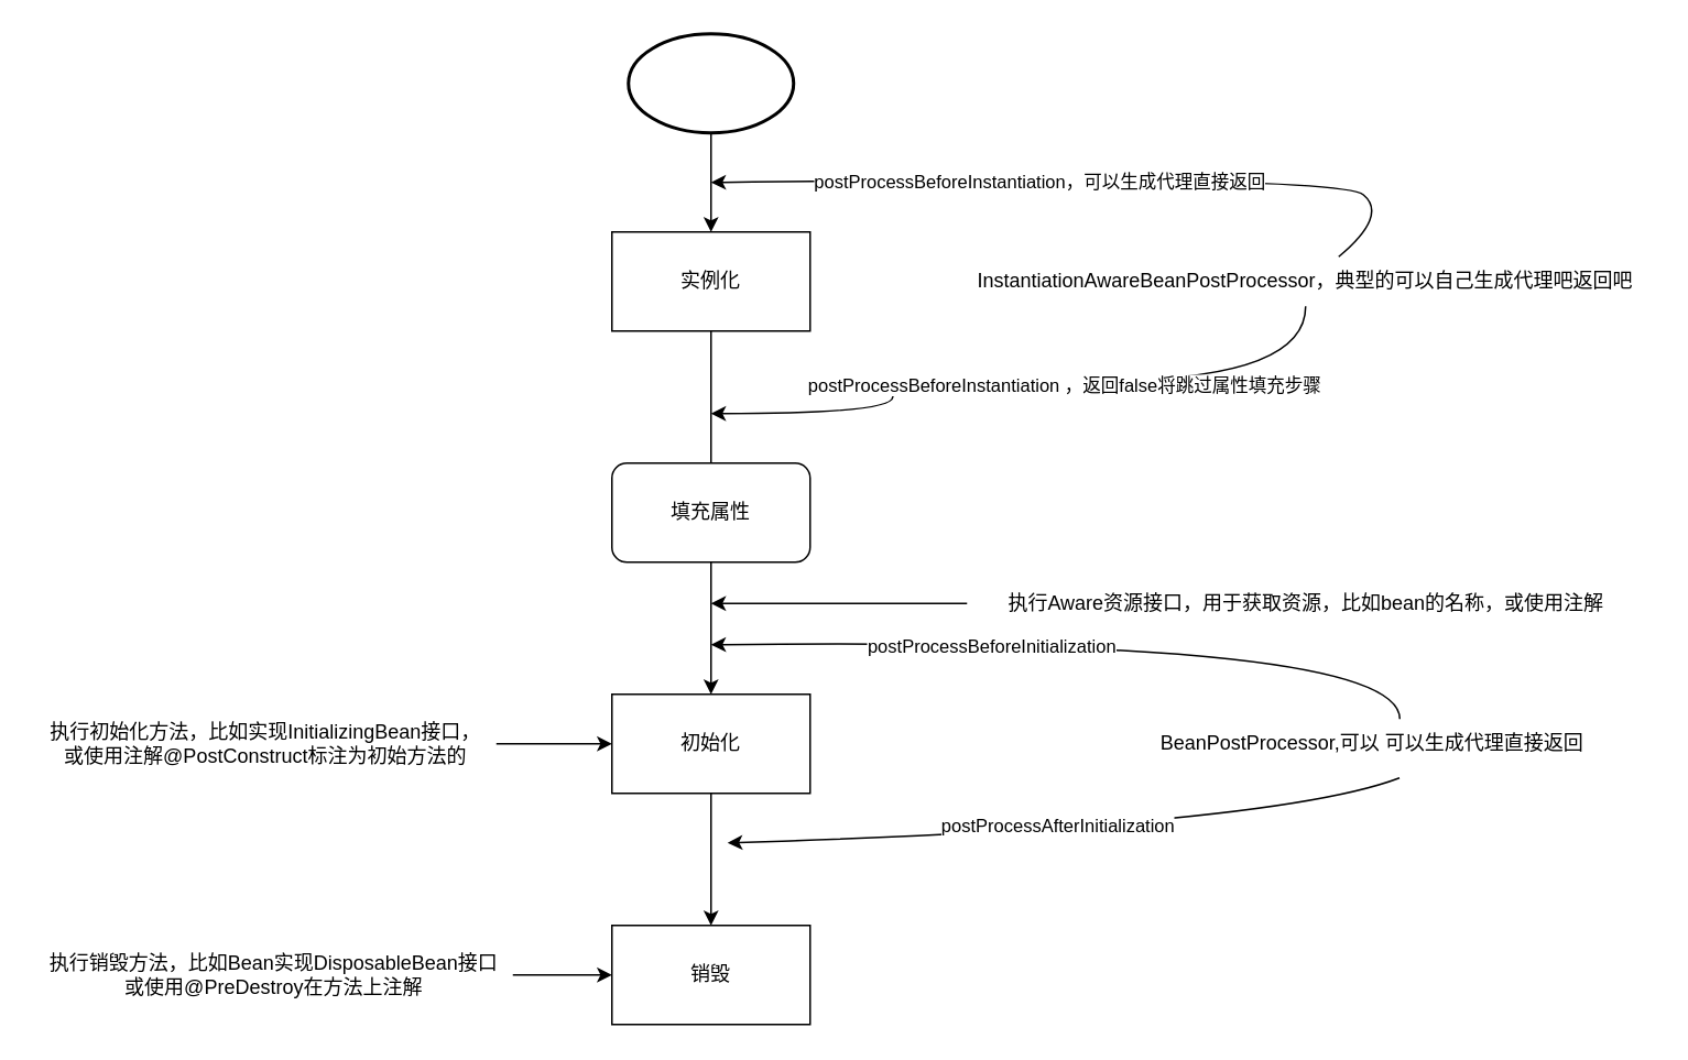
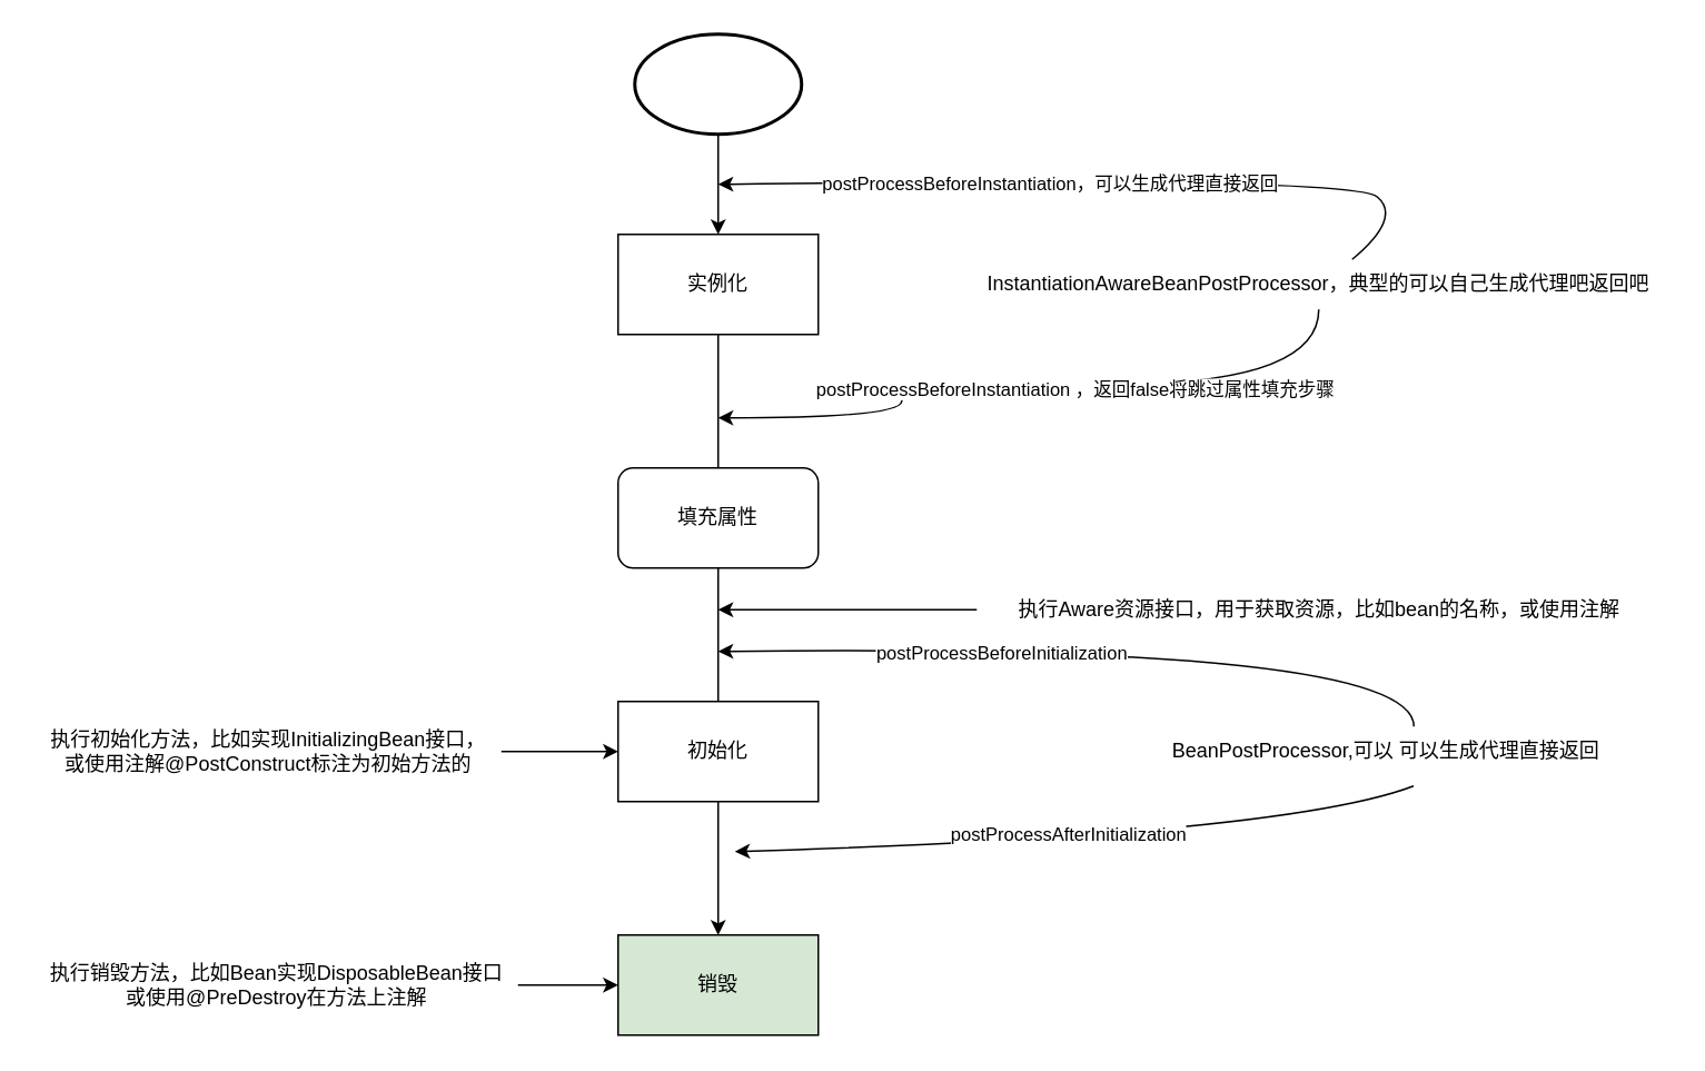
- <mxCell id="4" value="" style="edgeStyle=orthogonalEdgeStyle;rounded=0;orthogonalLoop=1;jettySize=auto;html=1;" parent="1" source="5" target="7" edge="1"><mxGeometry relative="1" as="geometry" /></mxCell>
+ <mxCell id="4" value="" style="edgeStyle=orthogonalEdgeStyle;rounded=0;orthogonalLoop=1;jettySize=auto;html=1;endArrow=none;" parent="1" source="5" target="7" edge="1"><mxGeometry relative="1" as="geometry" /></mxCell>
- <mxCell id="8" value="销毁" style="whiteSpace=wrap;html=1;rounded=0;" parent="1" vertex="1"><mxGeometry x="370" y="560" width="120" height="60" as="geometry" /></mxCell>
+ <mxCell id="8" value="销毁" style="whiteSpace=wrap;html=1;rounded=0;fillColor=#d5e8d4;" parent="1" vertex="1"><mxGeometry x="370" y="560" width="120" height="60" as="geometry" /></mxCell>
